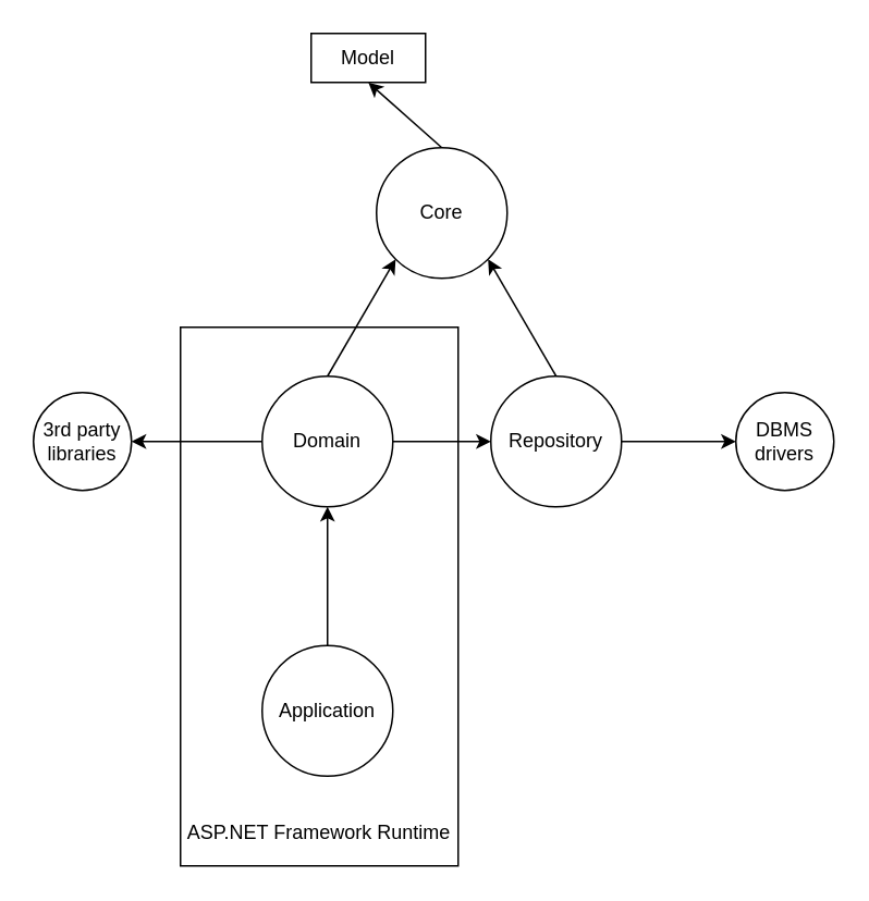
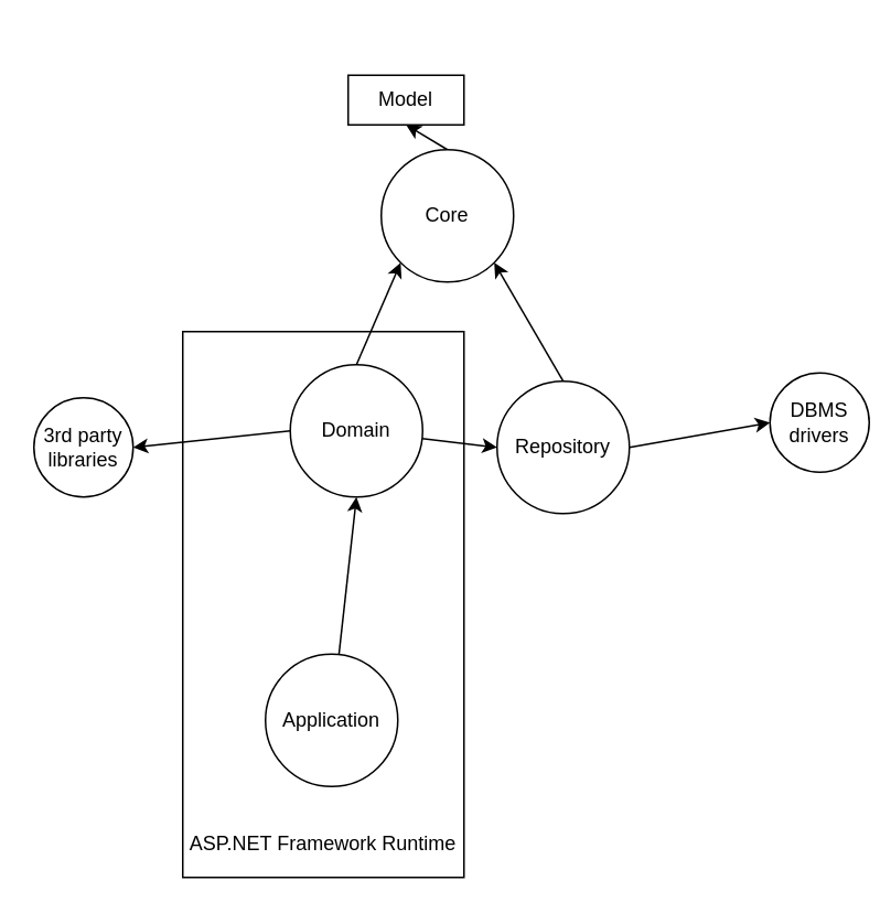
- <mxCell id="11" value="Model" style="rounded=0;whiteSpace=wrap;html=1;" vertex="1" parent="1"><mxGeometry x="190" y="20" width="70" height="30" as="geometry" /></mxCell>
+ <mxCell id="11" value="Model" style="rounded=0;whiteSpace=wrap;html=1;" vertex="1" parent="1"><mxGeometry x="210" y="45" width="70" height="30" as="geometry" /></mxCell>
- <mxCell id="8" value="Domain" style="ellipse;whiteSpace=wrap;html=1;aspect=fixed;" vertex="1" parent="1"><mxGeometry x="160" y="230" width="80" height="80" as="geometry" /></mxCell>
+ <mxCell id="8" value="Domain" style="ellipse;whiteSpace=wrap;html=1;aspect=fixed;" vertex="1" parent="1"><mxGeometry x="175" y="220" width="80" height="80" as="geometry" /></mxCell>
- <mxCell id="17" value="DBMS drivers" style="ellipse;whiteSpace=wrap;html=1;" vertex="1" parent="1"><mxGeometry x="450" y="240" width="60" height="60" as="geometry" /></mxCell>
+ <mxCell id="17" value="DBMS drivers" style="ellipse;whiteSpace=wrap;html=1;" vertex="1" parent="1"><mxGeometry x="465" y="225" width="60" height="60" as="geometry" /></mxCell>
